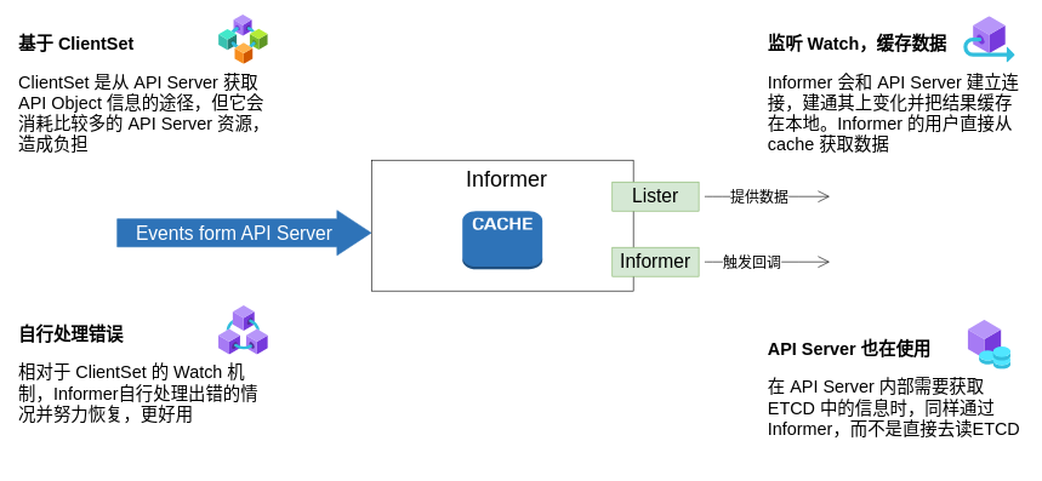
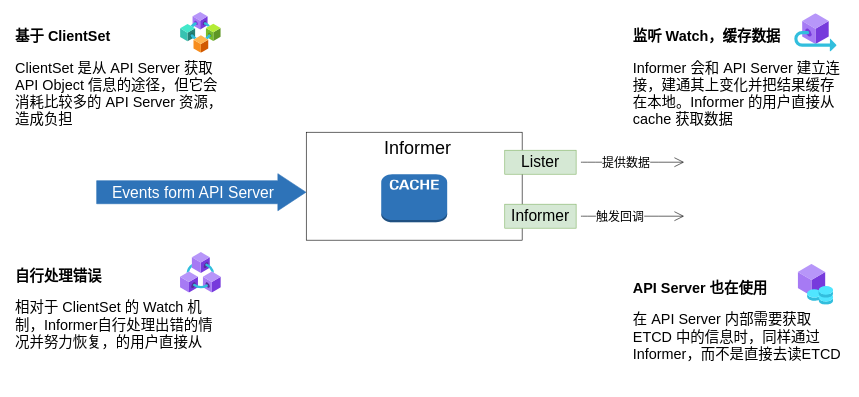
- <mxCell id="3" value="&lt;h1 style=&quot;font-size: 24px;&quot;&gt;自行处理错误&lt;/h1&gt;&lt;p style=&quot;font-size: 24px;&quot;&gt;相对于 ClientSet 的 Watch 机制，Informer自行处理出错的情况并努力恢复，更好用&lt;/p&gt;" style="text;html=1;strokeColor=none;fillColor=none;spacing=5;spacingTop=-20;whiteSpace=wrap;overflow=hidden;rounded=0;fontSize=24;" vertex="1" parent="1"><mxGeometry x="20" y="440" width="360" height="180" as="geometry" /></mxCell>
+ <mxCell id="3" value="&lt;h1 style=&quot;font-size: 24px;&quot;&gt;自行处理错误&lt;/h1&gt;&lt;p style=&quot;font-size: 24px;&quot;&gt;相对于 ClientSet 的 Watch 机制，Informer自行处理出错的情况并努力恢复，的用户直接从&lt;/p&gt;" style="text;html=1;strokeColor=none;fillColor=none;spacing=5;spacingTop=-20;whiteSpace=wrap;overflow=hidden;rounded=0;fontSize=24;" vertex="1" parent="1"><mxGeometry x="20" y="440" width="360" height="180" as="geometry" /></mxCell>
